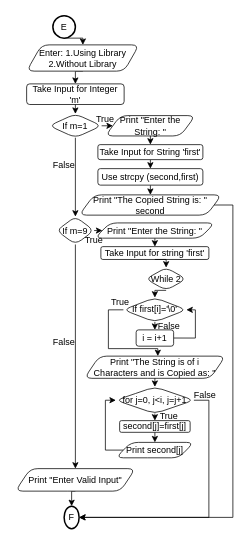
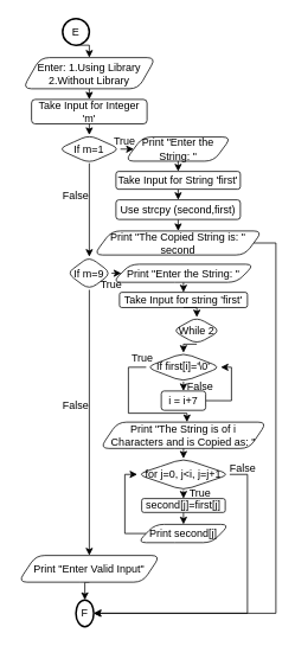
- <mxCell id="3" value="Enter: 1.Using Library&lt;br&gt;2.Without Library" style="shape=parallelogram;perimeter=parallelogramPerimeter;whiteSpace=wrap;html=1;fixedSize=1;rounded=1;" parent="1" vertex="1"><mxGeometry x="35" y="59" width="150" height="35" as="geometry" /></mxCell>
+ <mxCell id="3" value="Enter: 1.Using Library&lt;br&gt;2.Without Library" style="shape=parallelogram;perimeter=parallelogramPerimeter;whiteSpace=wrap;html=1;fixedSize=1;rounded=1;" parent="1" vertex="1"><mxGeometry x="25" y="64" width="150" height="35" as="geometry" /></mxCell>
- <mxCell id="29" value="i = i+1" style="rounded=1;whiteSpace=wrap;html=1;" parent="1" vertex="1"><mxGeometry x="181" y="439" width="50" height="21.73" as="geometry" /></mxCell>
+ <mxCell id="29" value="i = i+7" style="rounded=1;whiteSpace=wrap;html=1;" parent="1" vertex="1"><mxGeometry x="181" y="439" width="50" height="21.73" as="geometry" /></mxCell>
